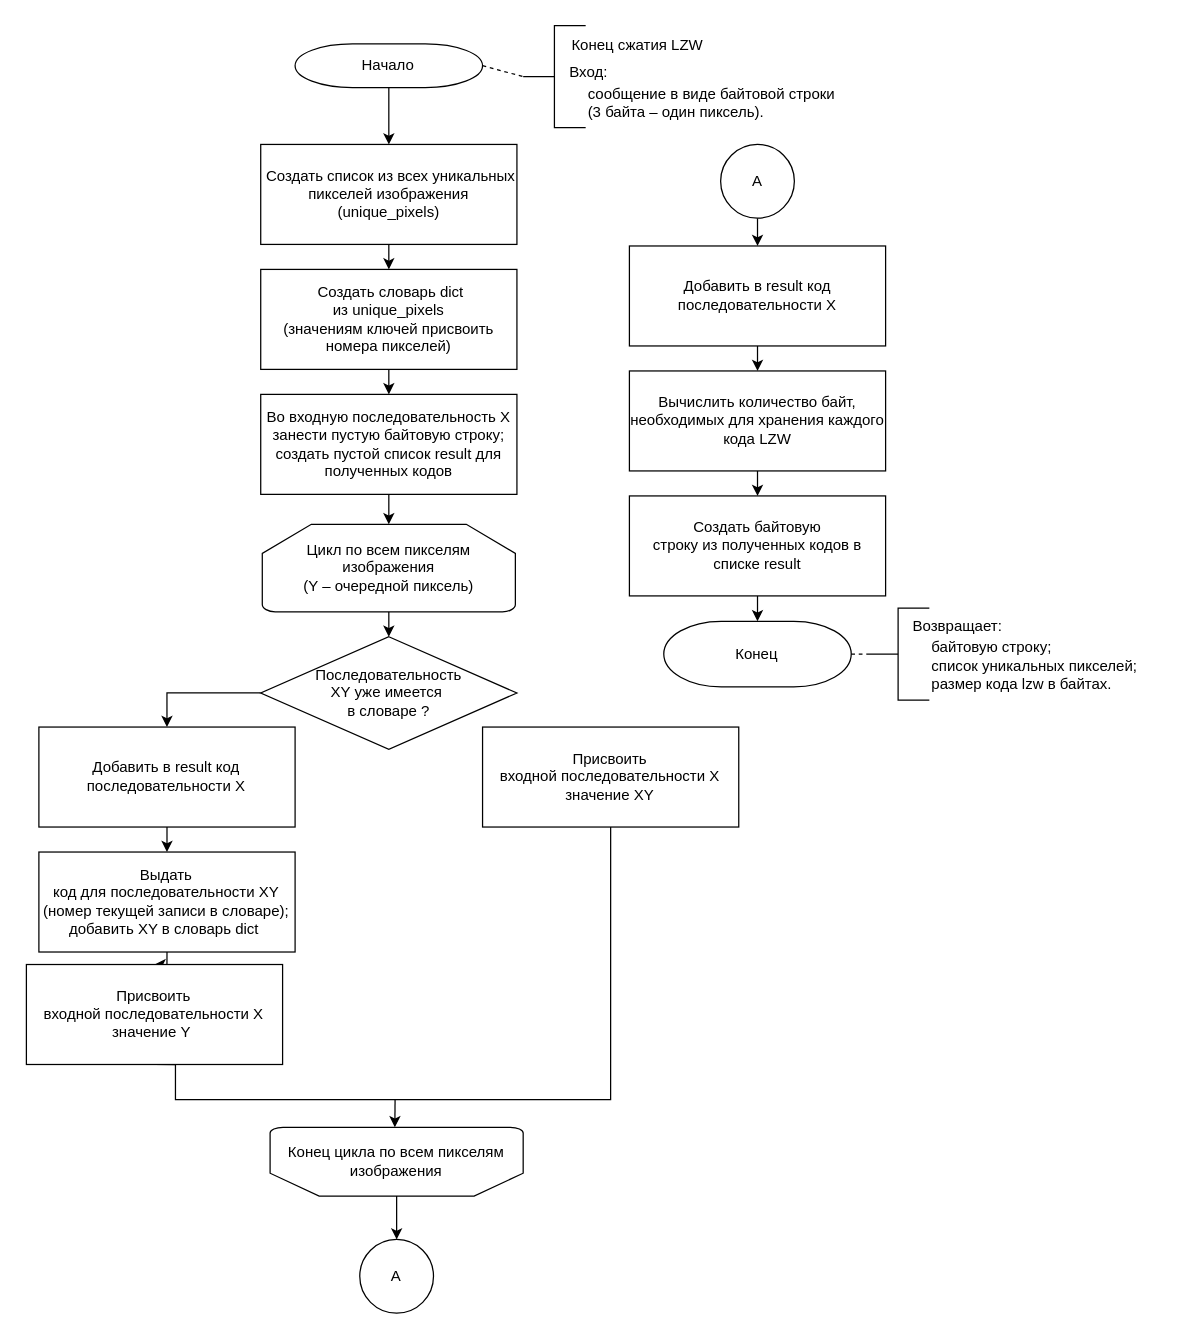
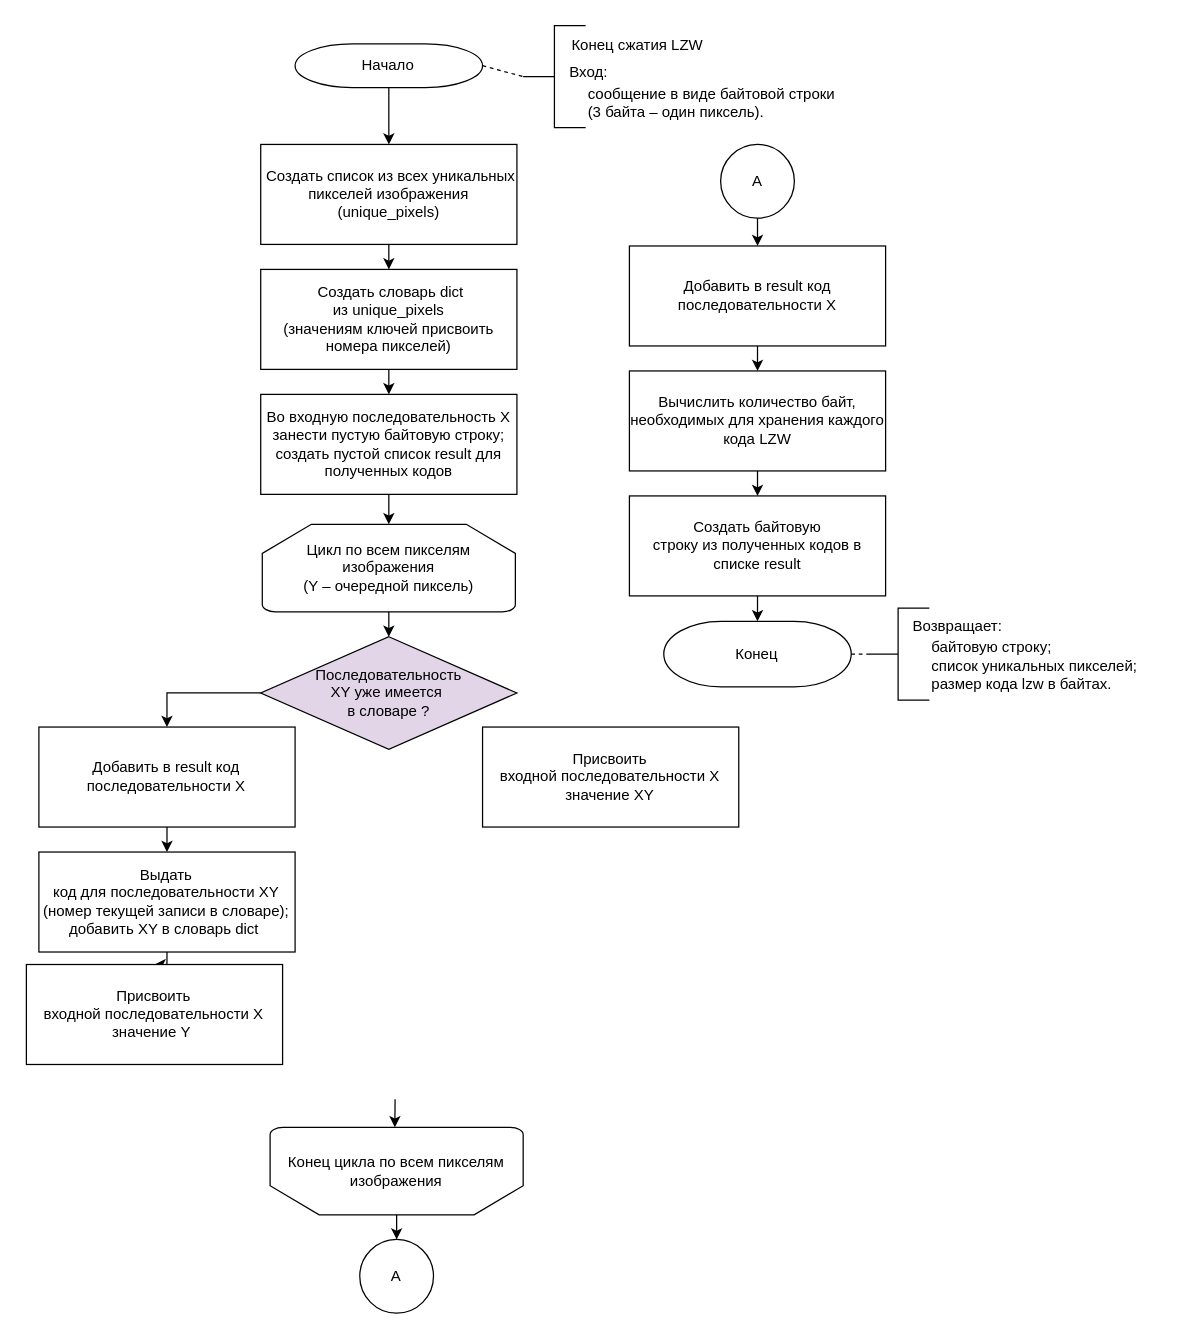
- <mxCell id="14" value="&lt;span style=&quot;color: rgb(0, 0, 0);&quot;&gt;Последовательность&lt;/span&gt;&lt;div&gt;&lt;font style=&quot;color: rgb(0, 0, 0);&quot;&gt;XY уже имеется&amp;nbsp;&lt;/font&gt;&lt;/div&gt;&lt;div&gt;&lt;font style=&quot;color: rgb(0, 0, 0);&quot;&gt;в словаре ?&lt;/font&gt;&lt;/div&gt;" style="rhombus;whiteSpace=wrap;html=1;" parent="1" vertex="1"><mxGeometry x="207.93" y="509" width="205" height="90" as="geometry" /></mxCell>
+ <mxCell id="14" value="&lt;span style=&quot;color: rgb(0, 0, 0);&quot;&gt;Последовательность&lt;/span&gt;&lt;div&gt;&lt;font style=&quot;color: rgb(0, 0, 0);&quot;&gt;XY уже имеется&amp;nbsp;&lt;/font&gt;&lt;/div&gt;&lt;div&gt;&lt;font style=&quot;color: rgb(0, 0, 0);&quot;&gt;в словаре ?&lt;/font&gt;&lt;/div&gt;" style="rhombus;whiteSpace=wrap;html=1;fillColor=#e1d5e7;" parent="1" vertex="1"><mxGeometry x="207.93" y="509" width="205" height="90" as="geometry" /></mxCell>
- <mxCell id="18" style="edgeStyle=orthogonalEdgeStyle;rounded=0;html=1;exitX=0.5;exitY=1;exitDx=0;exitDy=0;entryX=0.5;entryY=1;entryDx=0;entryDy=0;endArrow=none;endFill=0;" parent="1" source="19" target="15" edge="1"><mxGeometry relative="1" as="geometry"><Array as="points"><mxPoint x="139.68" y="879.25" /><mxPoint x="487.68" y="879.25" /></Array></mxGeometry></mxCell>
- <mxCell id="38" value="Конец цикла по всем пикселям изображения" style="strokeWidth=1;html=1;shape=mxgraph.flowchart.loop_limit;whiteSpace=wrap;direction=west;" vertex="1" parent="1"><mxGeometry x="215.43" y="901.56" width="202.5" height="55" as="geometry" /></mxCell>
+ <mxCell id="38" value="Конец цикла по всем пикселям изображения" style="strokeWidth=1;html=1;shape=mxgraph.flowchart.loop_limit;whiteSpace=wrap;direction=west;" vertex="1" parent="1"><mxGeometry x="215.43" y="901.56" width="202.5" height="70" as="geometry" /></mxCell>
